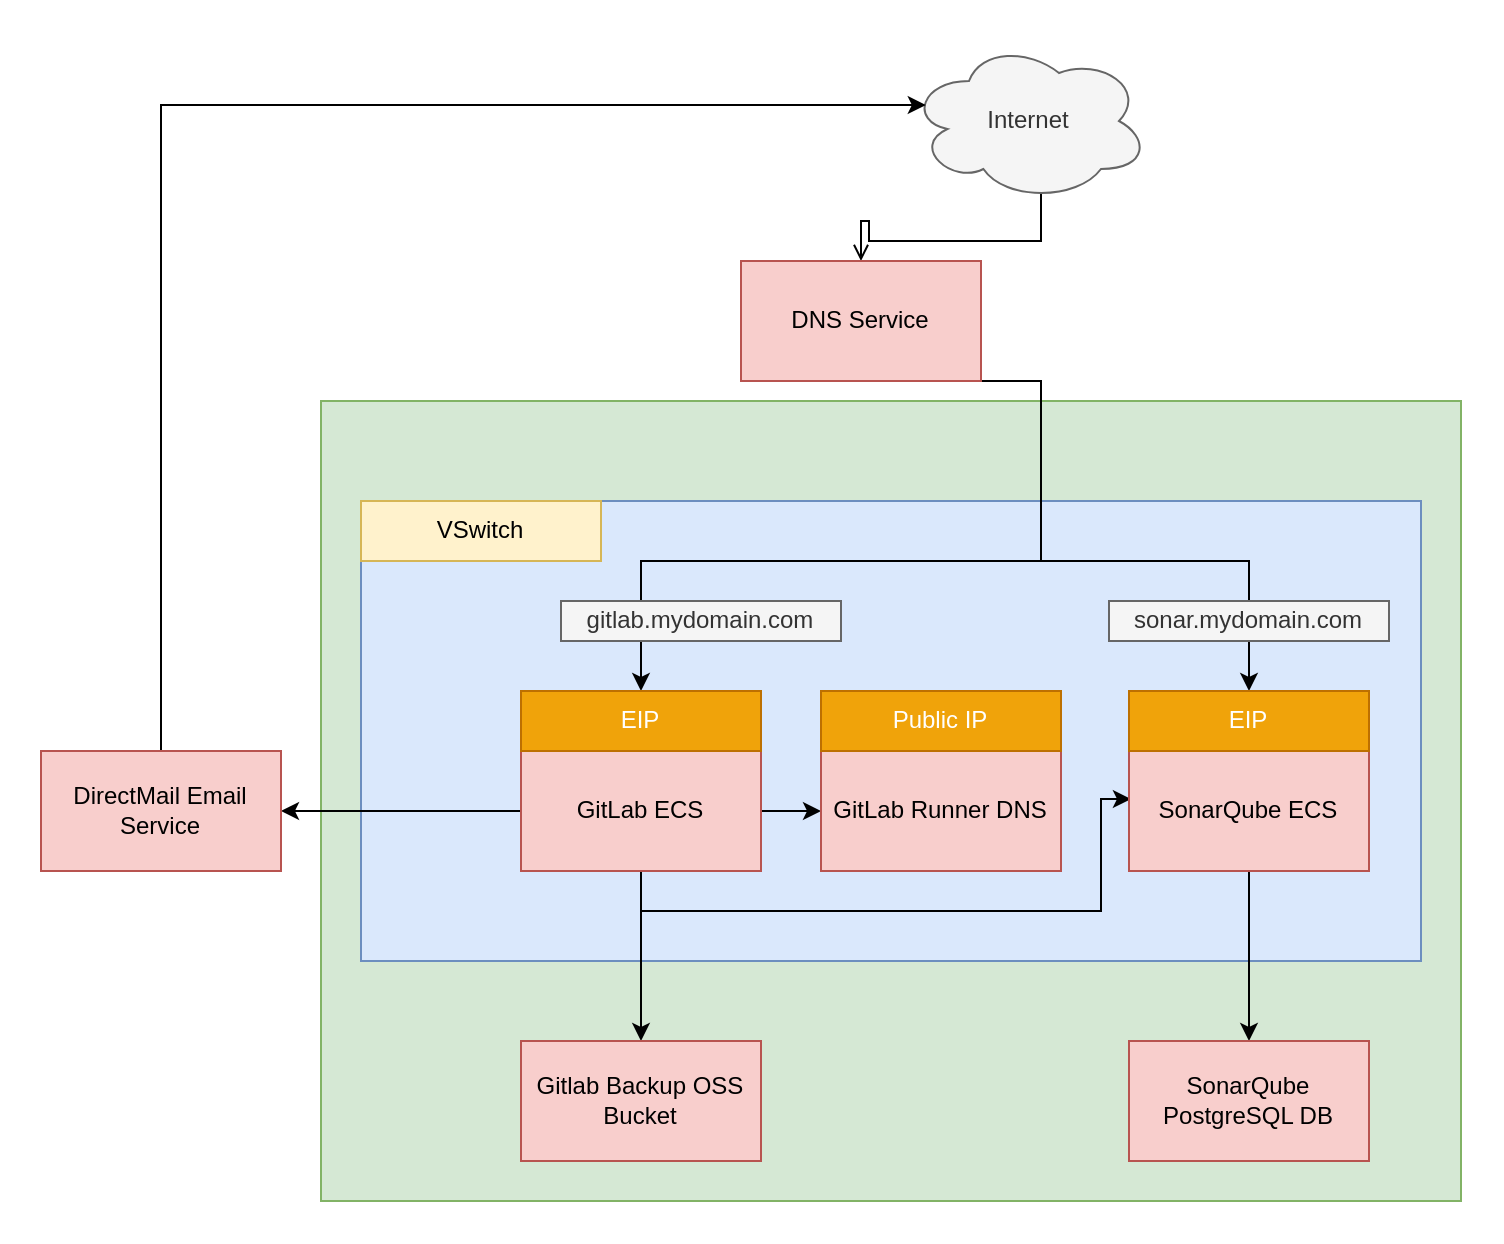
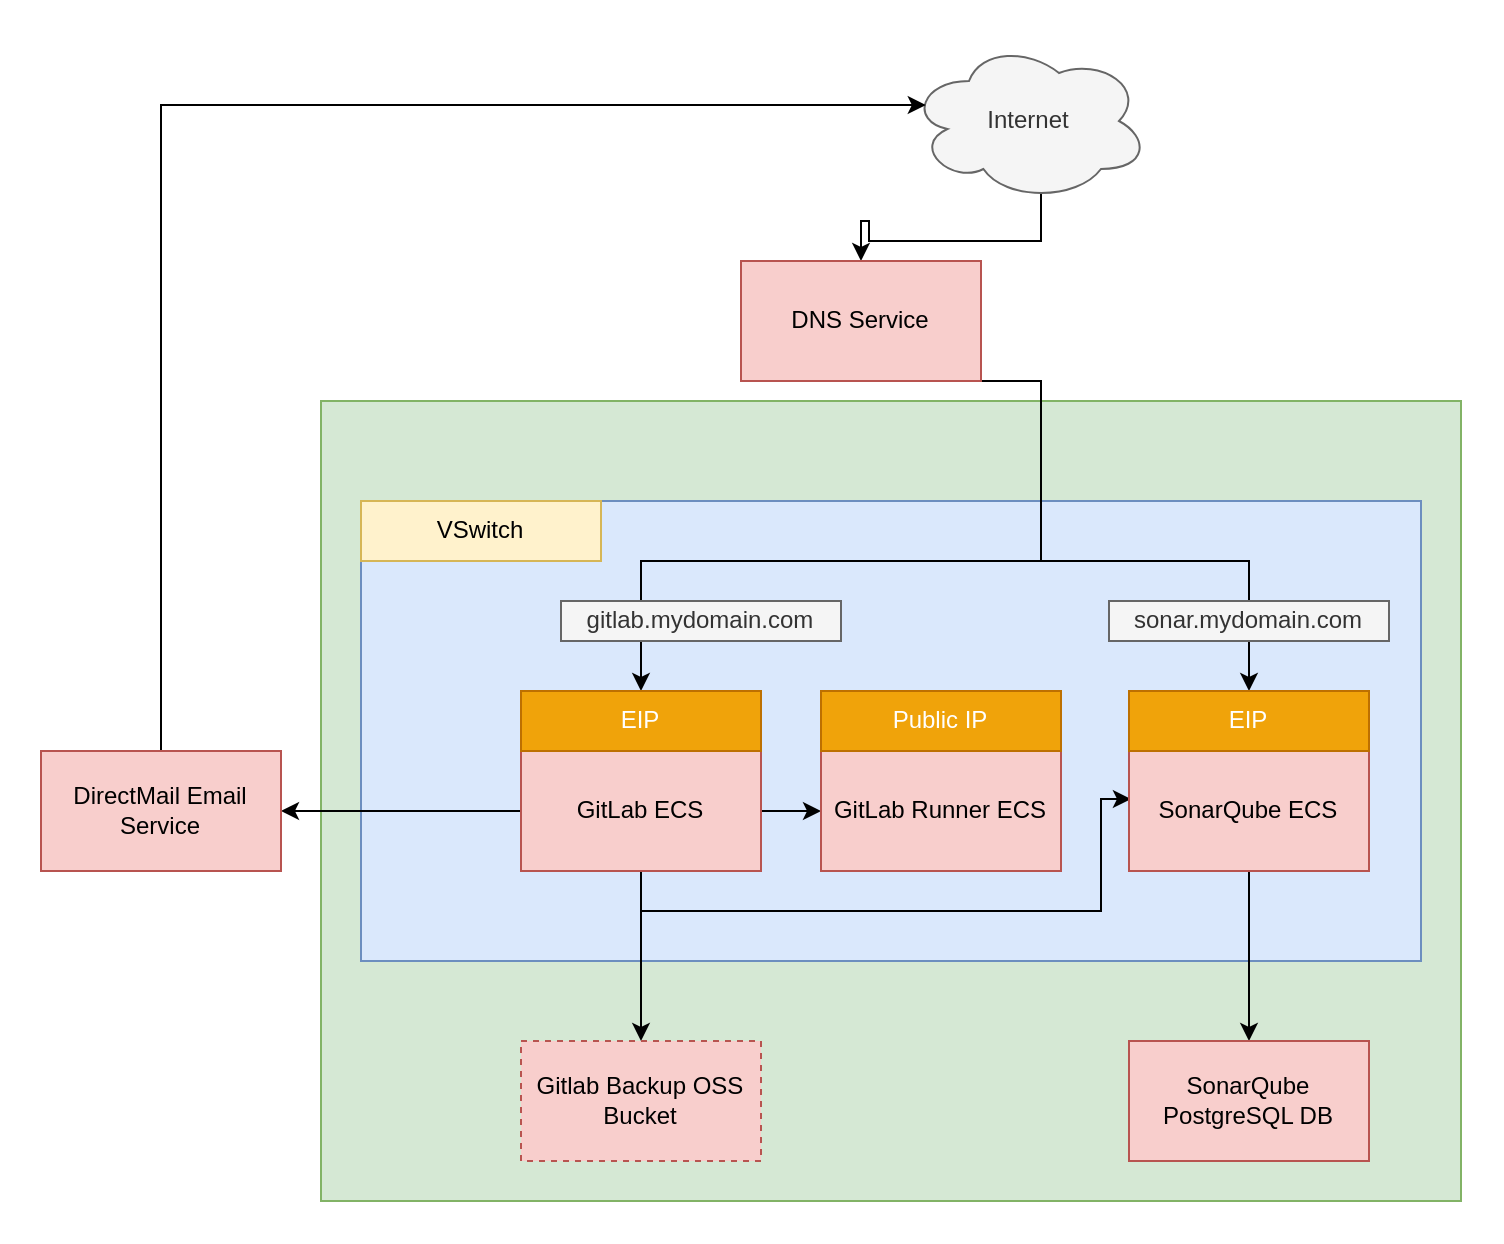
- <mxCell id="5" style="edgeStyle=orthogonalEdgeStyle;rounded=0;orthogonalLoop=1;jettySize=auto;html=1;exitX=0.55;exitY=0.95;exitDx=0;exitDy=0;exitPerimeter=0;entryX=0.5;entryY=0;entryDx=0;entryDy=0;endArrow=open;" edge="1" parent="1" source="6" target="9"><mxGeometry relative="1" as="geometry" /></mxCell>
+ <mxCell id="5" style="edgeStyle=orthogonalEdgeStyle;rounded=0;orthogonalLoop=1;jettySize=auto;html=1;exitX=0.55;exitY=0.95;exitDx=0;exitDy=0;exitPerimeter=0;entryX=0.5;entryY=0;entryDx=0;entryDy=0;" edge="1" parent="1" source="6" target="9"><mxGeometry relative="1" as="geometry" /></mxCell>
- <mxCell id="15" value="GitLab Runner DNS" style="rounded=0;whiteSpace=wrap;html=1;fillColor=#f8cecc;strokeColor=#b85450;" vertex="1" parent="1"><mxGeometry x="410" y="375" width="120" height="60" as="geometry" /></mxCell>
+ <mxCell id="15" value="GitLab Runner ECS" style="rounded=0;whiteSpace=wrap;html=1;fillColor=#f8cecc;strokeColor=#b85450;" vertex="1" parent="1"><mxGeometry x="410" y="375" width="120" height="60" as="geometry" /></mxCell>
- <mxCell id="24" value="Gitlab Backup OSS Bucket" style="rounded=0;whiteSpace=wrap;html=1;fillColor=#f8cecc;strokeColor=#b85450;" vertex="1" parent="1"><mxGeometry x="260" y="520" width="120" height="60" as="geometry" /></mxCell>
+ <mxCell id="24" value="Gitlab Backup OSS Bucket" style="rounded=0;whiteSpace=wrap;html=1;fillColor=#f8cecc;strokeColor=#b85450;dashed=1;" vertex="1" parent="1"><mxGeometry x="260" y="520" width="120" height="60" as="geometry" /></mxCell>
